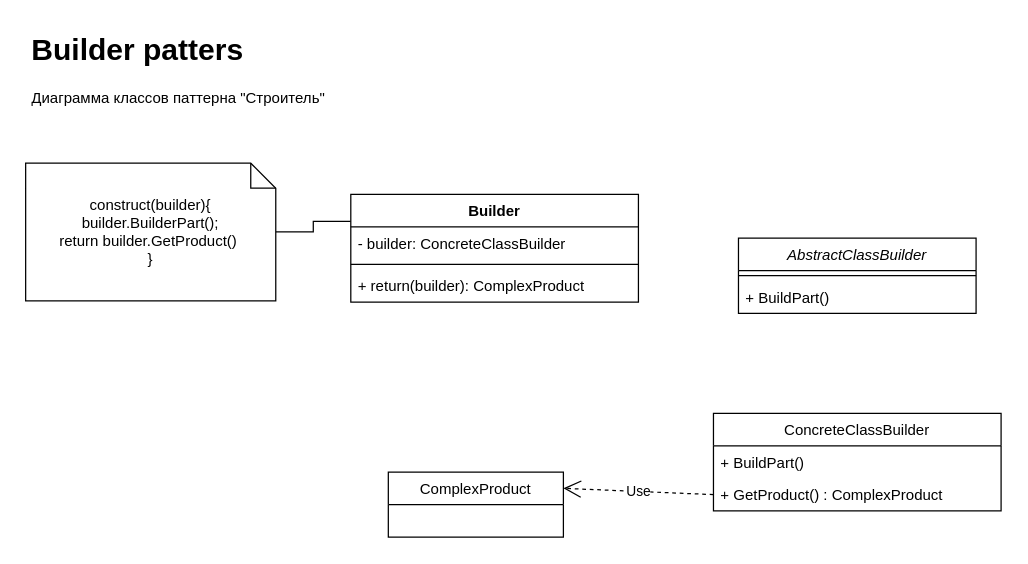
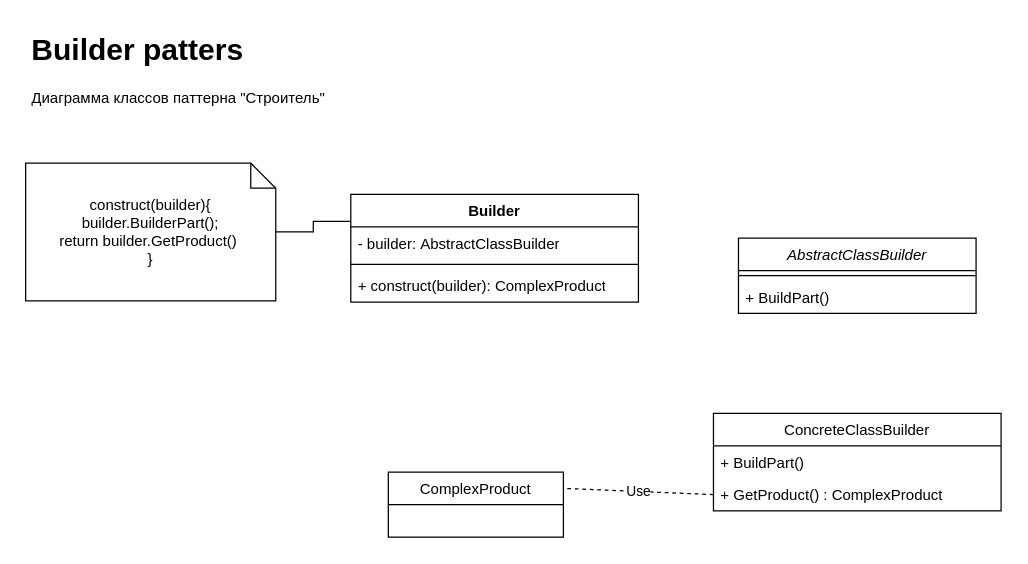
- <mxCell id="14" value="- builder:&amp;nbsp;ConcreteClassBuilder" style="text;strokeColor=none;fillColor=none;align=left;verticalAlign=top;spacingLeft=4;spacingRight=4;overflow=hidden;rotatable=0;points=[[0,0.5],[1,0.5]];portConstraint=eastwest;whiteSpace=wrap;html=1;" parent="13" vertex="1"><mxGeometry y="26" width="230" height="26" as="geometry" /></mxCell>
+ <mxCell id="14" value="- builder:&amp;nbsp;AbstractClassBuilder" style="text;strokeColor=none;fillColor=none;align=left;verticalAlign=top;spacingLeft=4;spacingRight=4;overflow=hidden;rotatable=0;points=[[0,0.5],[1,0.5]];portConstraint=eastwest;whiteSpace=wrap;html=1;" parent="13" vertex="1"><mxGeometry y="26" width="230" height="26" as="geometry" /></mxCell>
- <mxCell id="16" value="+ return(builder): ComplexProduct" style="text;strokeColor=none;fillColor=none;align=left;verticalAlign=top;spacingLeft=4;spacingRight=4;overflow=hidden;rotatable=0;points=[[0,0.5],[1,0.5]];portConstraint=eastwest;whiteSpace=wrap;html=1;" parent="13" vertex="1"><mxGeometry y="60" width="230" height="26" as="geometry" /></mxCell>
+ <mxCell id="16" value="+ construct(builder): ComplexProduct" style="text;strokeColor=none;fillColor=none;align=left;verticalAlign=top;spacingLeft=4;spacingRight=4;overflow=hidden;rotatable=0;points=[[0,0.5],[1,0.5]];portConstraint=eastwest;whiteSpace=wrap;html=1;" parent="13" vertex="1"><mxGeometry y="60" width="230" height="26" as="geometry" /></mxCell>
- <mxCell id="12" value="Use" style="endArrow=open;endSize=12;dashed=1;html=1;rounded=0;entryX=1;entryY=0.25;entryDx=0;entryDy=0;exitX=0;exitY=0.5;exitDx=0;exitDy=0;" parent="1" source="9" target="6" edge="1"><mxGeometry width="160" relative="1" as="geometry"><mxPoint x="270" y="370" as="sourcePoint" /><mxPoint x="250" y="400" as="targetPoint" /></mxGeometry></mxCell>
+ <mxCell id="12" value="Use" style="endArrow=none;endSize=12;dashed=1;html=1;rounded=0;entryX=1;entryY=0.25;entryDx=0;entryDy=0;exitX=0;exitY=0.5;exitDx=0;exitDy=0;" parent="1" source="9" target="6" edge="1"><mxGeometry width="160" relative="1" as="geometry"><mxPoint x="270" y="370" as="sourcePoint" /><mxPoint x="250" y="400" as="targetPoint" /></mxGeometry></mxCell>
